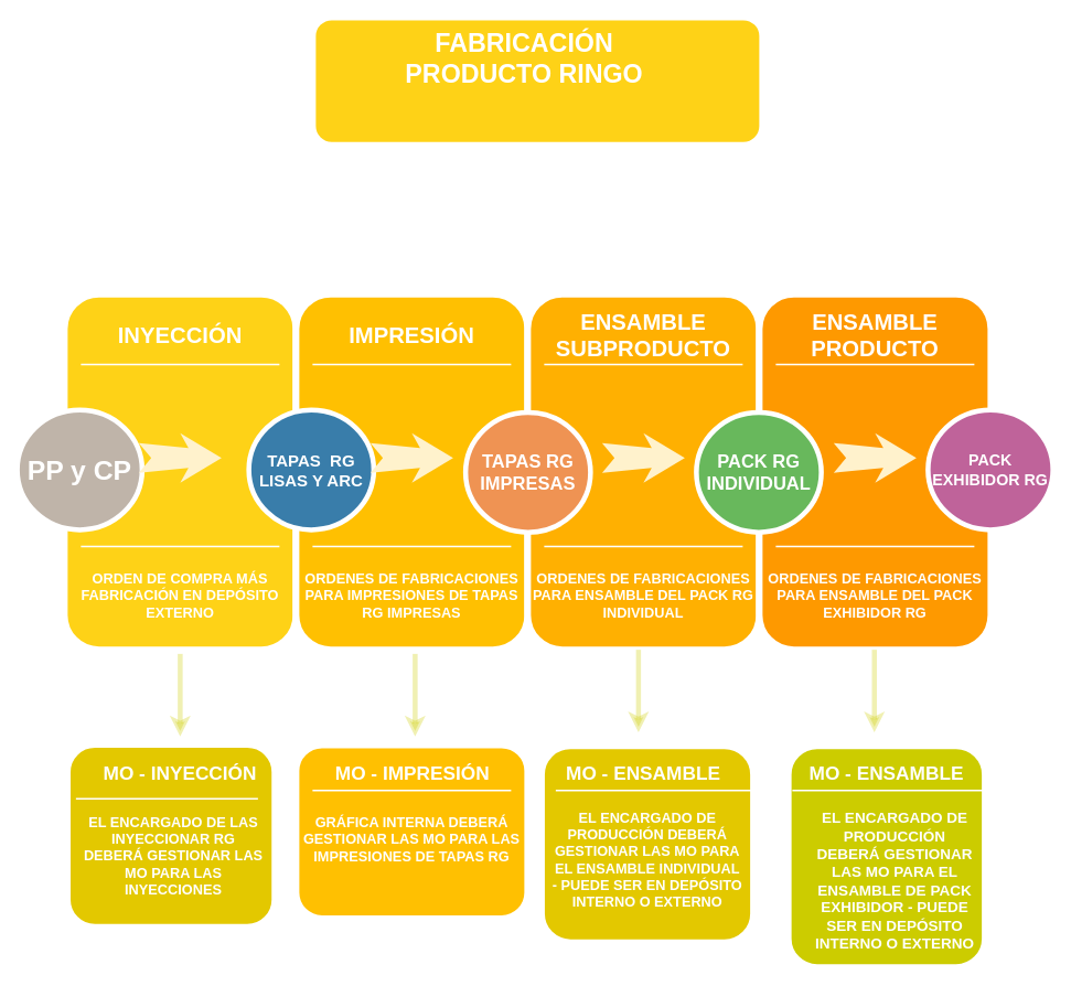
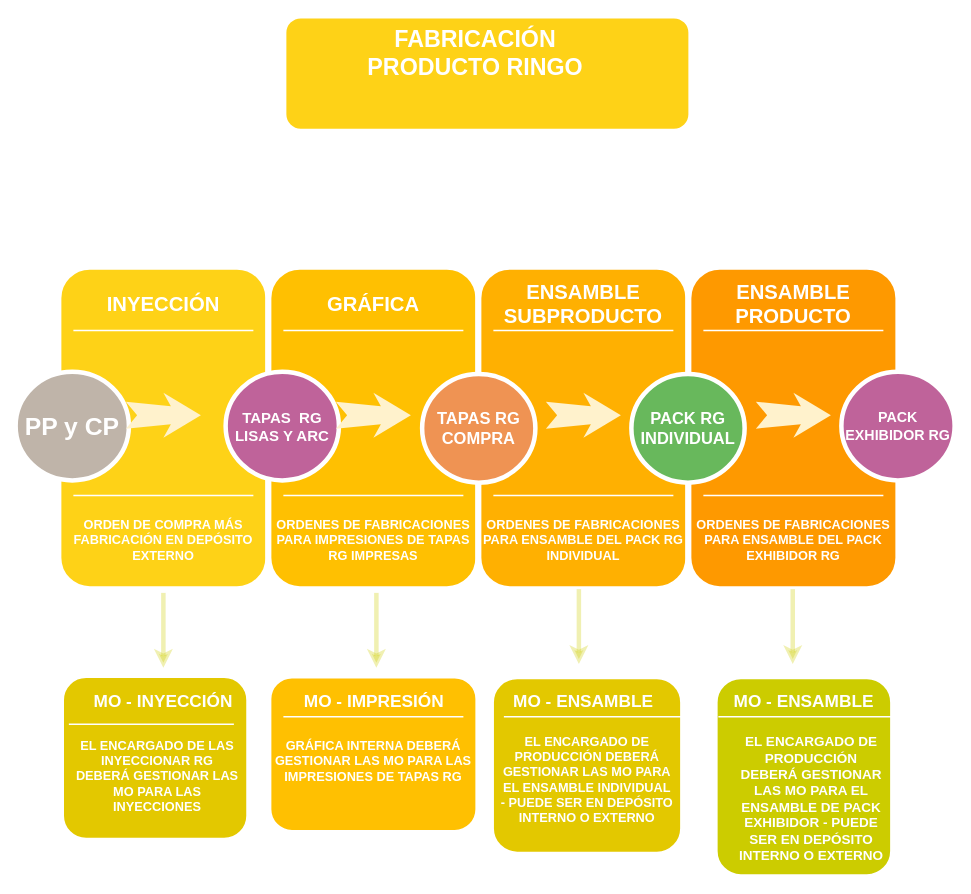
- <mxCell id="11" value="IMPRESIÓN" style="text;html=1;strokeColor=none;fillColor=none;align=center;verticalAlign=middle;whiteSpace=wrap;rounded=0;shadow=0;fontSize=27;fontColor=#FFFFFF;fontStyle=1" vertex="1" parent="1"><mxGeometry x="357" y="375" width="280" height="60" as="geometry" /></mxCell>
+ <mxCell id="11" value="GRÁFICA" style="text;html=1;strokeColor=none;fillColor=none;align=center;verticalAlign=middle;whiteSpace=wrap;rounded=0;shadow=0;fontSize=27;fontColor=#FFFFFF;fontStyle=1" vertex="1" parent="1"><mxGeometry x="357" y="375" width="280" height="60" as="geometry" /></mxCell>
- <mxCell id="15" value="&lt;font style=&quot;font-size: 20px;&quot;&gt;TAPAS&amp;nbsp; RG LISAS Y ARC&lt;/font&gt;" style="ellipse;whiteSpace=wrap;html=1;rounded=0;shadow=0;strokeWidth=6;fontSize=14;align=center;fillColor=#397DAA;strokeColor=#FFFFFF;fontColor=#FFFFFF;fontStyle=1" vertex="1" parent="1"><mxGeometry x="300" y="495" width="151" height="145" as="geometry" /></mxCell>
+ <mxCell id="15" value="&lt;font style=&quot;font-size: 20px;&quot;&gt;TAPAS&amp;nbsp; RG LISAS Y ARC&lt;/font&gt;" style="ellipse;whiteSpace=wrap;html=1;rounded=0;shadow=0;strokeWidth=6;fontSize=14;align=center;fillColor=#bf639a;strokeColor=#FFFFFF;fontColor=#FFFFFF;fontStyle=1;" vertex="1" parent="1"><mxGeometry x="300" y="495" width="151" height="145" as="geometry" /></mxCell>
- <mxCell id="22" value="&lt;font style=&quot;font-size: 22px;&quot;&gt;TAPAS RG IMPRESAS&lt;/font&gt;" style="ellipse;whiteSpace=wrap;html=1;rounded=0;shadow=0;strokeWidth=6;fontSize=14;align=center;fillColor=#EF9353;strokeColor=#FFFFFF;fontColor=#FFFFFF;fontStyle=1" vertex="1" parent="1"><mxGeometry x="562" y="498" width="151" height="145" as="geometry" /></mxCell>
+ <mxCell id="22" value="&lt;font style=&quot;font-size: 22px;&quot;&gt;TAPAS RG COMPRA&lt;/font&gt;" style="ellipse;whiteSpace=wrap;html=1;rounded=0;shadow=0;strokeWidth=6;fontSize=14;align=center;fillColor=#EF9353;strokeColor=#FFFFFF;fontColor=#FFFFFF;fontStyle=1" vertex="1" parent="1"><mxGeometry x="562" y="498" width="151" height="145" as="geometry" /></mxCell>
